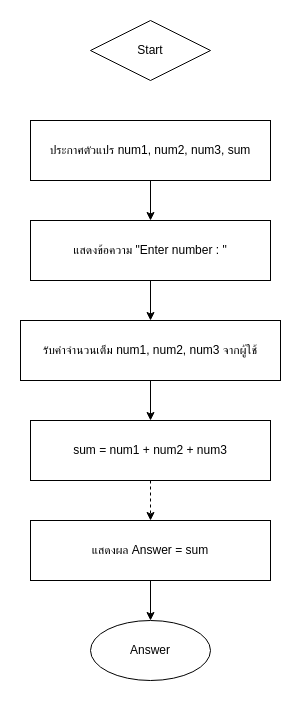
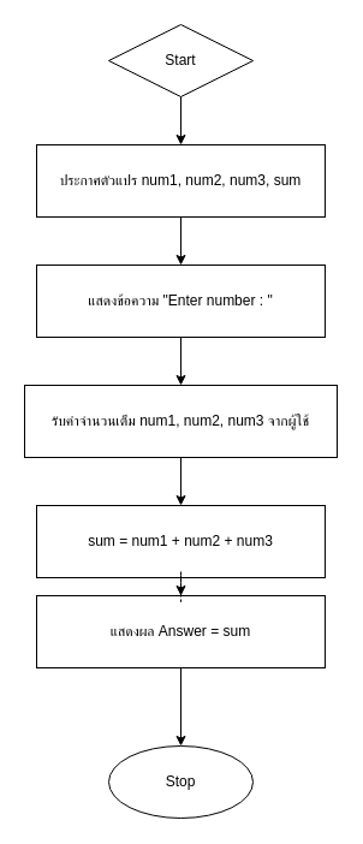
+ <mxCell id="9" style="edgeStyle=orthogonalEdgeStyle;rounded=0;orthogonalLoop=1;jettySize=auto;html=1;" edge="1" parent="1" source="2" target="3"><mxGeometry relative="1" as="geometry" /></mxCell>
- <mxCell id="7" value="แสดงผล Answer = sum" style="parallelogram;whiteSpace=wrap;html=1;" vertex="1" parent="1"><mxGeometry x="30" y="520" width="240" height="60" as="geometry" /></mxCell>
+ <mxCell id="7" value="แสดงผล Answer = sum" style="parallelogram;whiteSpace=wrap;html=1;" vertex="1" parent="1"><mxGeometry x="30" y="495" width="240" height="60" as="geometry" /></mxCell>
- <mxCell id="8" value="Answer" style="ellipse;whiteSpace=wrap;html=1;" vertex="1" parent="1"><mxGeometry x="90" y="620" width="120" height="60" as="geometry" /></mxCell>
+ <mxCell id="8" value="Stop" style="ellipse;whiteSpace=wrap;html=1;" vertex="1" parent="1"><mxGeometry x="90" y="620" width="120" height="60" as="geometry" /></mxCell>
